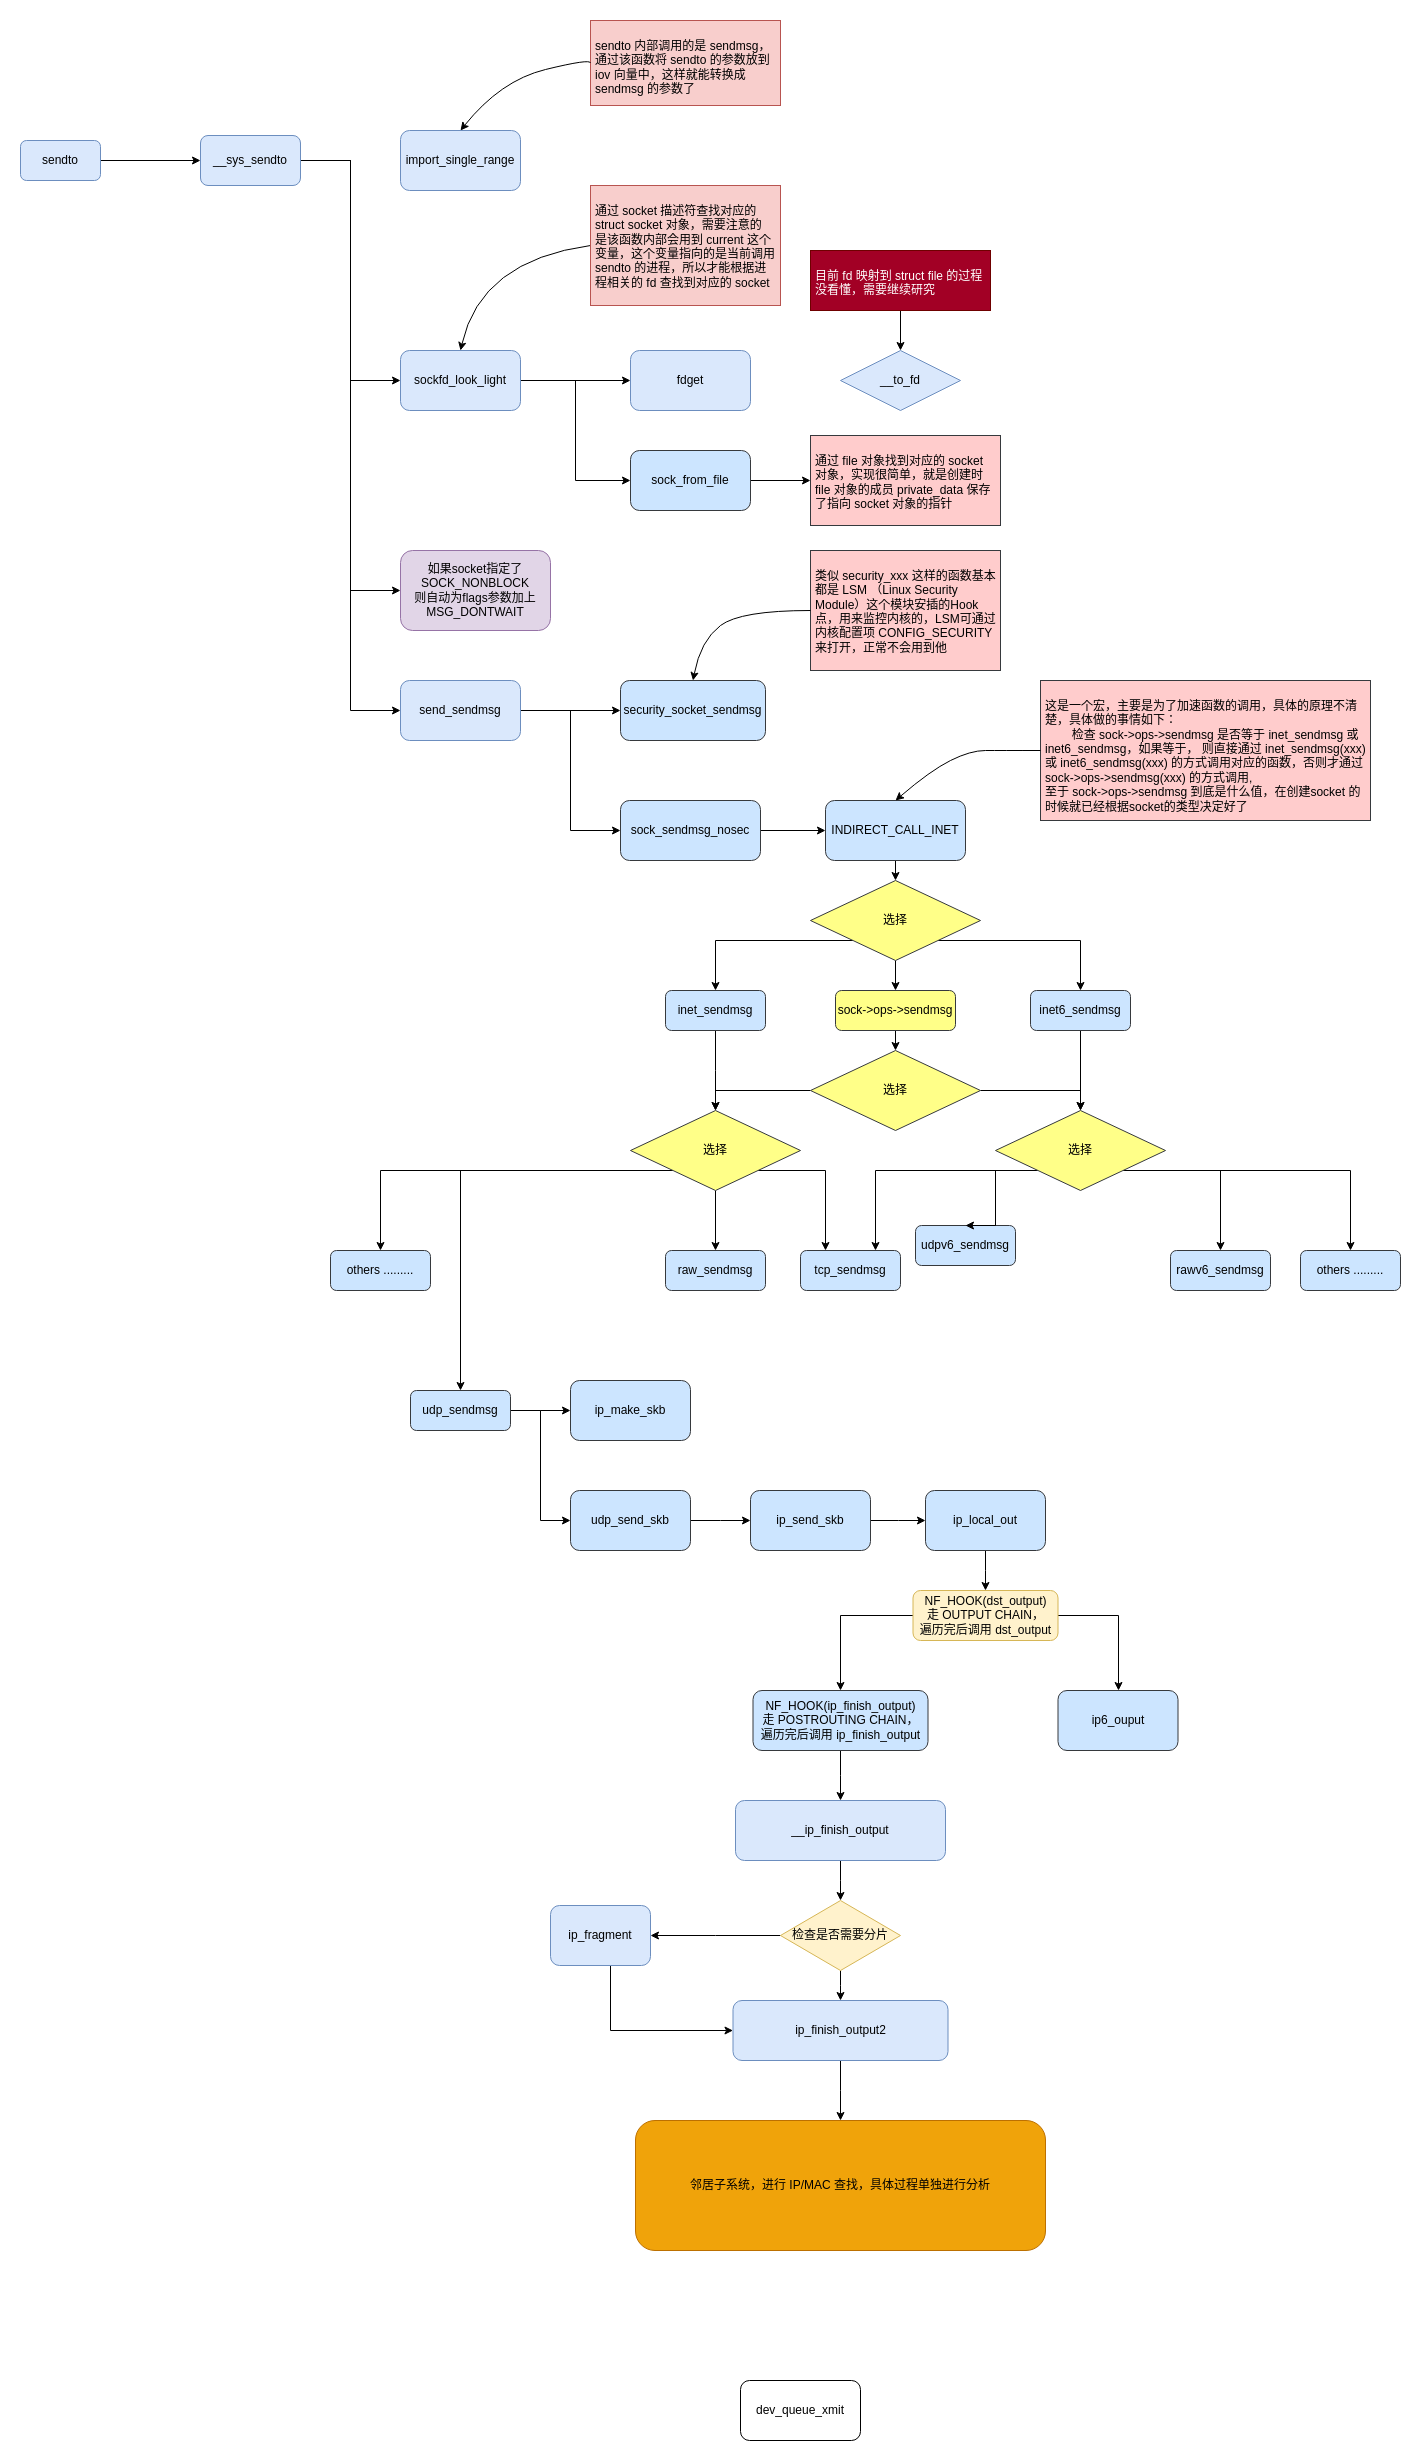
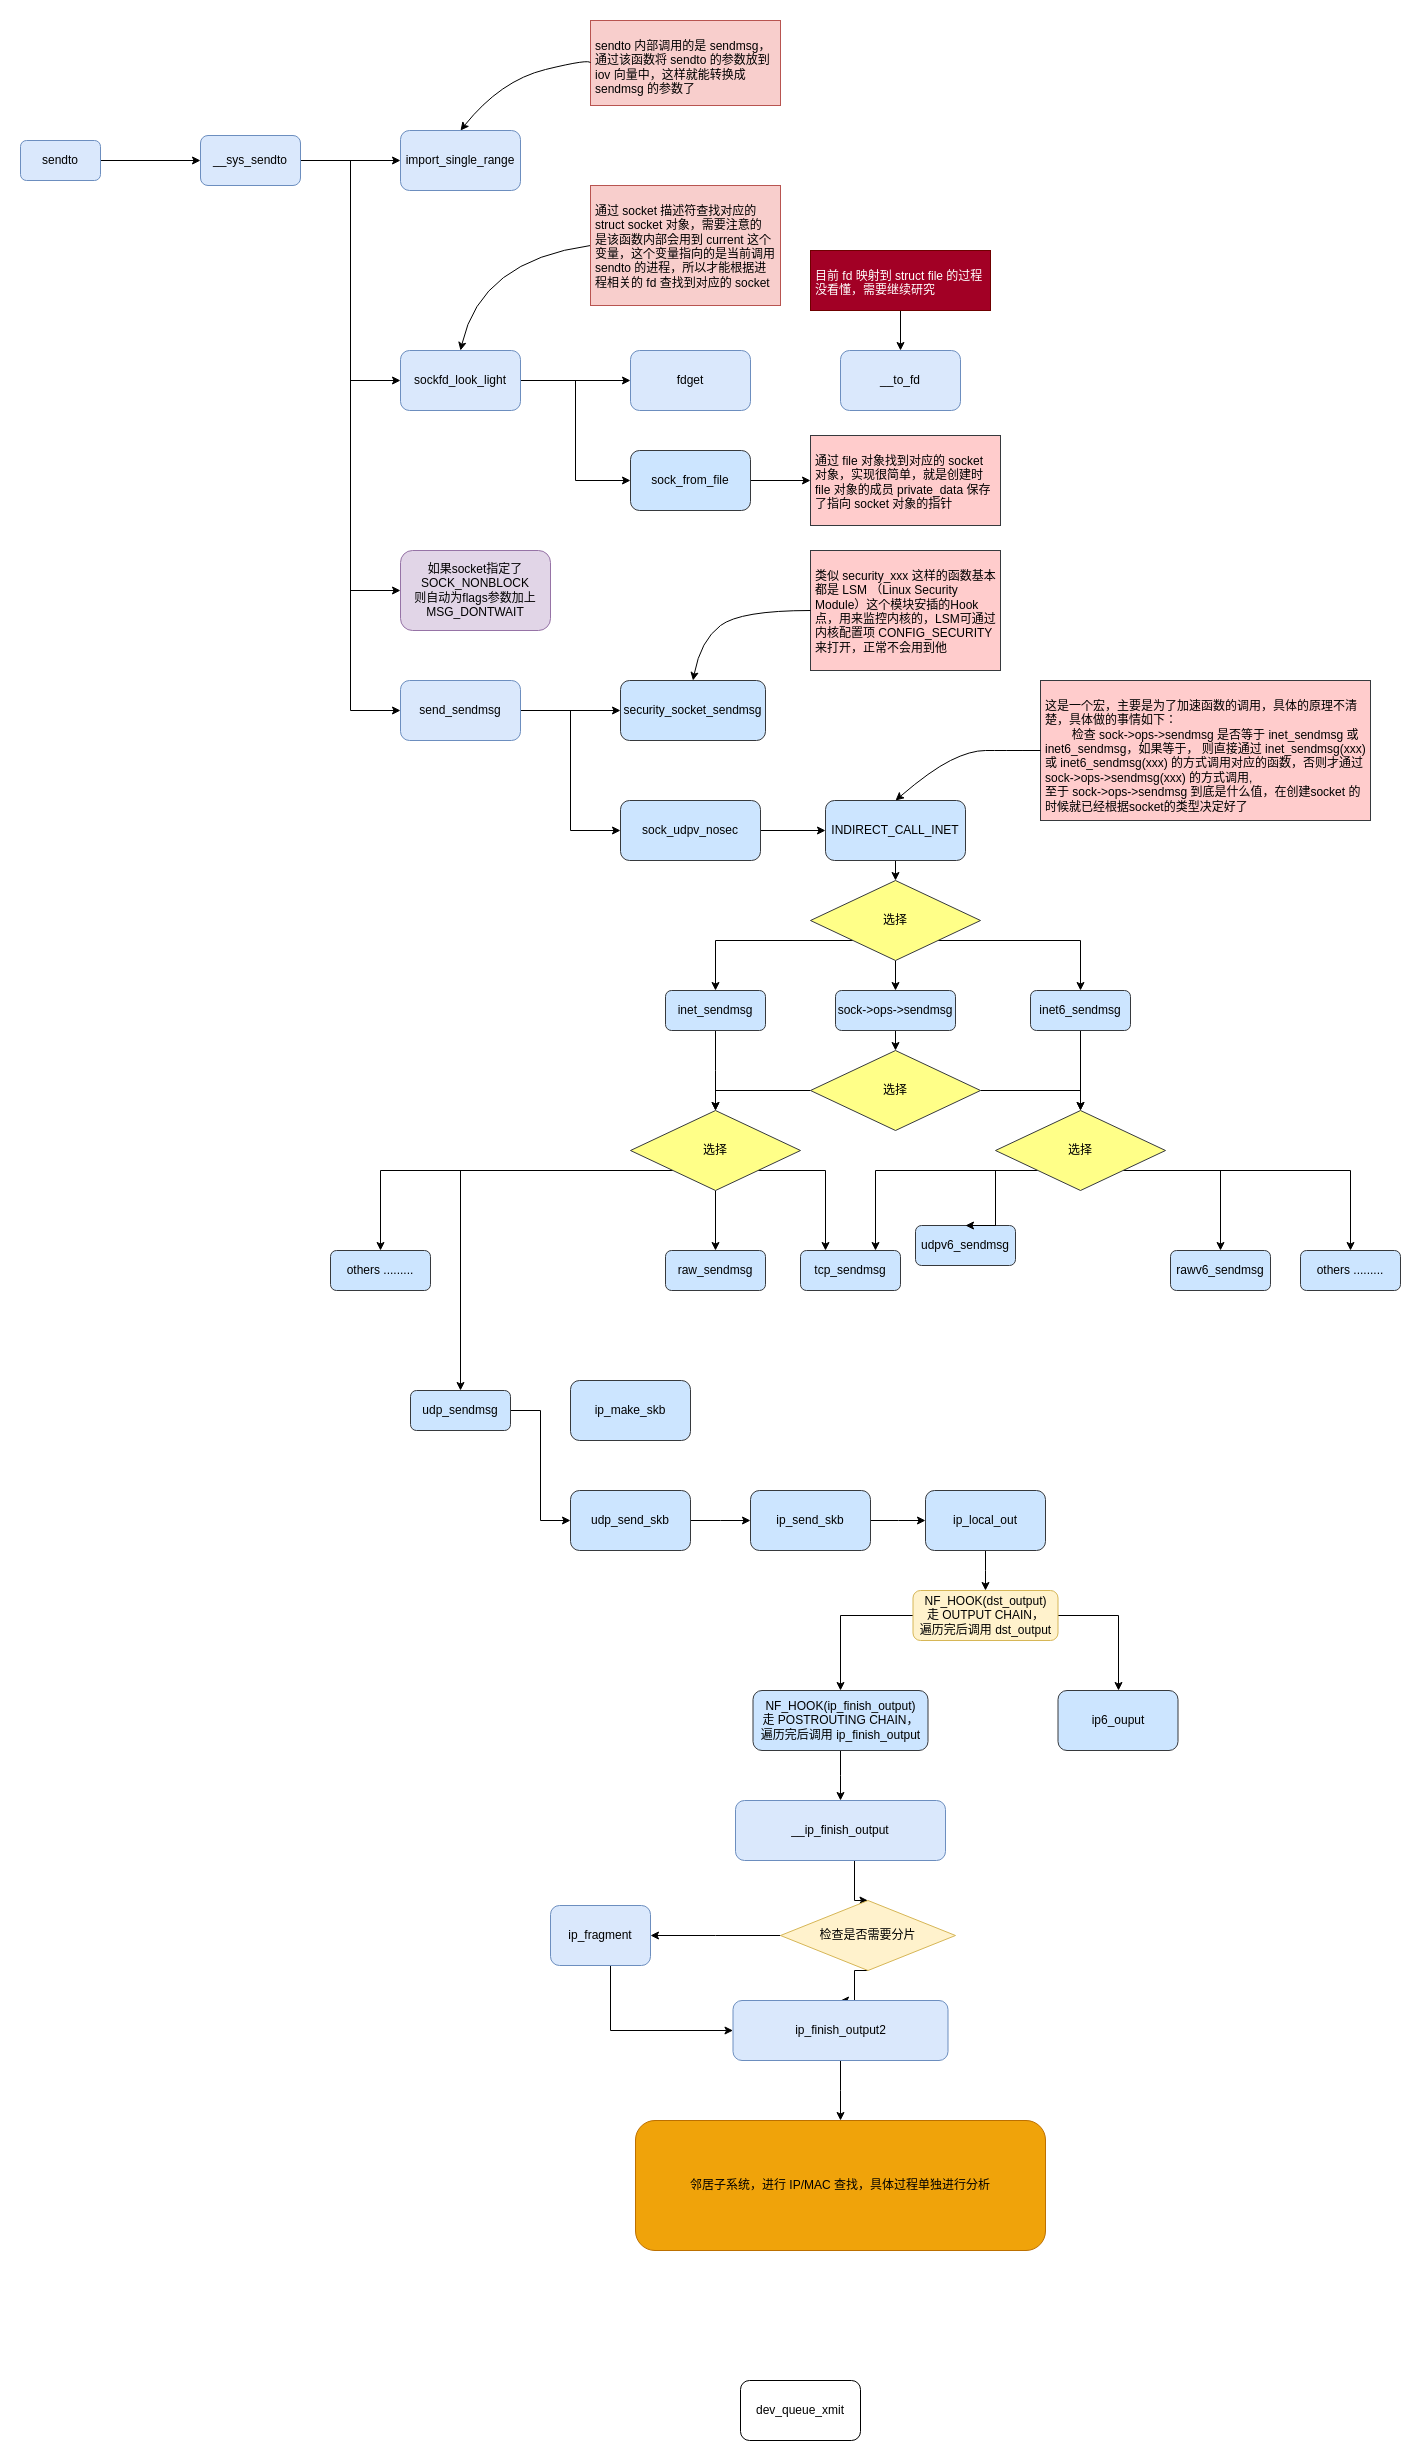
+ <mxCell id="6" style="edgeStyle=orthogonalEdgeStyle;rounded=0;orthogonalLoop=1;jettySize=auto;html=1;exitX=1;exitY=0.5;exitDx=0;exitDy=0;entryX=0;entryY=0.5;entryDx=0;entryDy=0;" edge="1" parent="1" source="9" target="13"><mxGeometry relative="1" as="geometry" /></mxCell>
- <mxCell id="24" value="__to_fd" style="rhombus;whiteSpace=wrap;html=1;fillColor=#dae8fc;strokeColor=#6c8ebf;" vertex="1" parent="1"><mxGeometry x="840" y="350" width="120" height="60" as="geometry" /></mxCell>
+ <mxCell id="24" value="__to_fd" style="rounded=1;whiteSpace=wrap;html=1;fillColor=#dae8fc;strokeColor=#6c8ebf;" vertex="1" parent="1"><mxGeometry x="840" y="350" width="120" height="60" as="geometry" /></mxCell>
- <mxCell id="30" value="sock_sendmsg_nosec" style="rounded=1;whiteSpace=wrap;html=1;fillColor=#cce5ff;strokeColor=#36393d;" vertex="1" parent="1"><mxGeometry x="620" y="800" width="140" height="60" as="geometry" /></mxCell>
+ <mxCell id="30" value="sock_udpv_nosec" style="rounded=1;whiteSpace=wrap;html=1;fillColor=#cce5ff;strokeColor=#36393d;" vertex="1" parent="1"><mxGeometry x="620" y="800" width="140" height="60" as="geometry" /></mxCell>
- <mxCell id="46" value="sock-&amp;gt;ops-&amp;gt;sendmsg" style="rounded=1;whiteSpace=wrap;html=1;fillColor=#ffff88;strokeColor=#36393d;" vertex="1" parent="1"><mxGeometry x="835" y="990" width="120" height="40" as="geometry" /></mxCell>
+ <mxCell id="46" value="sock-&amp;gt;ops-&amp;gt;sendmsg" style="rounded=1;whiteSpace=wrap;html=1;fillColor=#cce5ff;strokeColor=#36393d;" vertex="1" parent="1"><mxGeometry x="835" y="990" width="120" height="40" as="geometry" /></mxCell>
- <mxCell id="47" style="edgeStyle=elbowEdgeStyle;rounded=0;orthogonalLoop=1;jettySize=auto;html=1;exitX=1;exitY=0.5;exitDx=0;exitDy=0;" edge="1" parent="1" source="49" target="69"><mxGeometry relative="1" as="geometry" /></mxCell>
- <mxCell id="86" value="检查是否需要分片" style="rhombus;whiteSpace=wrap;html=1;fillColor=#fff2cc;strokeColor=#d6b656;" vertex="1" parent="1"><mxGeometry x="780" y="1900" width="120" height="70" as="geometry" /></mxCell>
+ <mxCell id="86" value="检查是否需要分片" style="rhombus;whiteSpace=wrap;html=1;fillColor=#fff2cc;strokeColor=#d6b656;" vertex="1" parent="1"><mxGeometry x="780" y="1900" width="175" height="70" as="geometry" /></mxCell>
